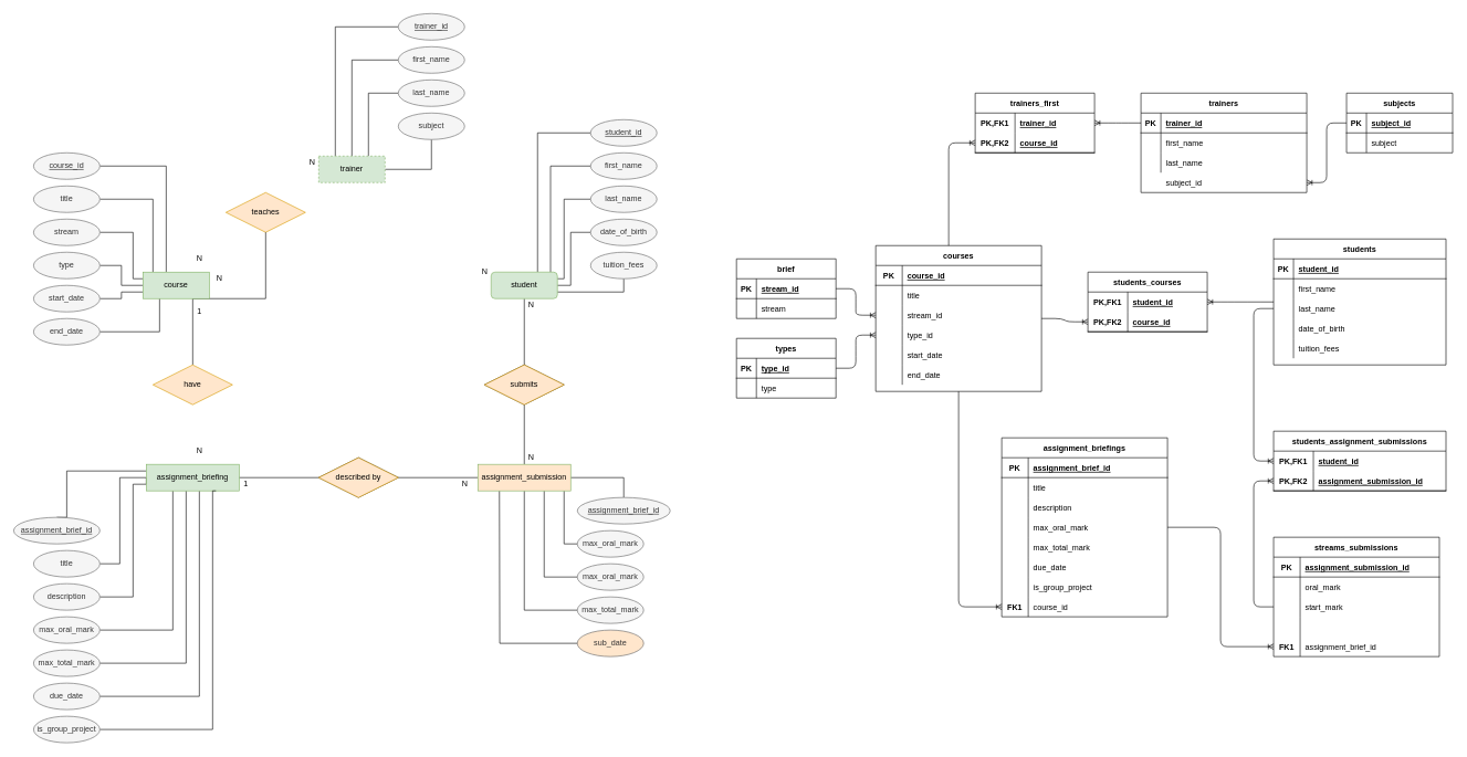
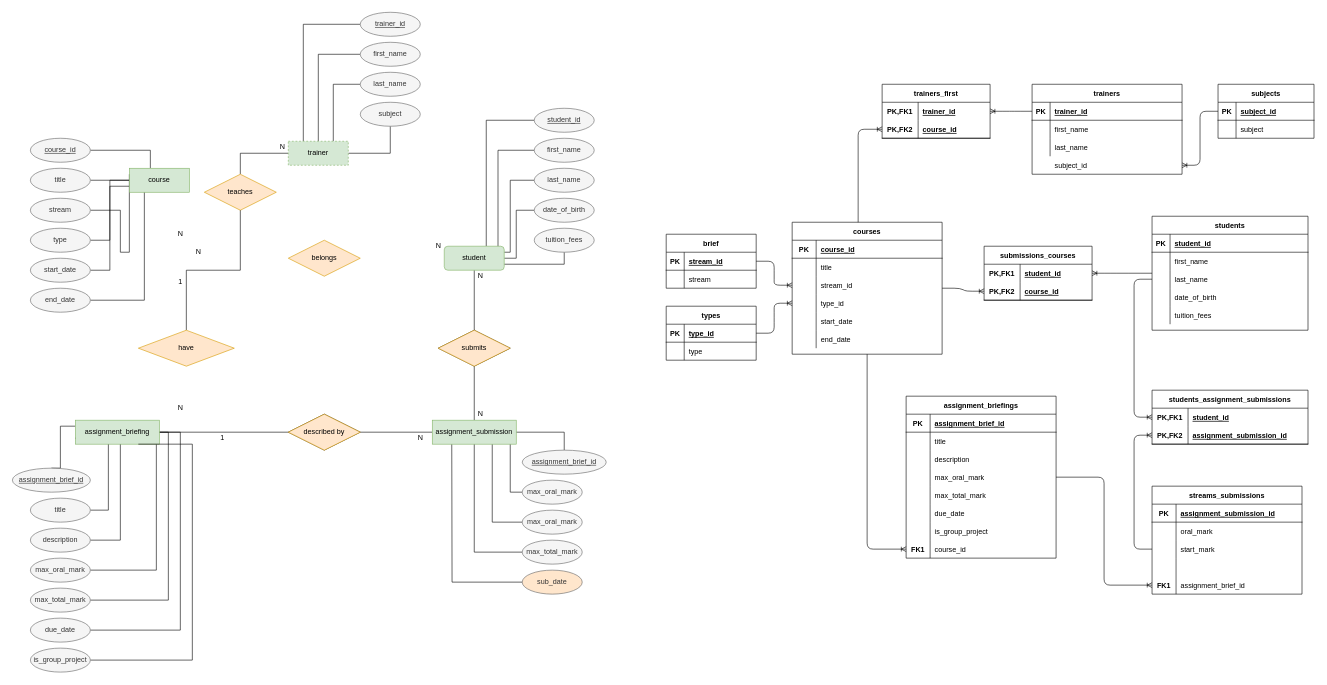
+ <mxCell id="61" style="edgeStyle=orthogonalEdgeStyle;rounded=0;orthogonalLoop=1;jettySize=auto;html=1;entryX=0.5;entryY=0;entryDx=0;entryDy=0;endArrow=none;endFill=0;" parent="1" source="195" target="99" edge="1"><mxGeometry relative="1" as="geometry" /></mxCell>
- <mxCell id="151" value="students_courses" style="shape=table;startSize=30;container=1;collapsible=1;childLayout=tableLayout;fixedRows=1;rowLines=0;fontStyle=1;align=center;resizeLast=1;strokeColor=#000000;" parent="1" vertex="1"><mxGeometry x="1640" y="410" width="180" height="90" as="geometry" /></mxCell>
+ <mxCell id="151" value="submissions_courses" style="shape=table;startSize=30;container=1;collapsible=1;childLayout=tableLayout;fixedRows=1;rowLines=0;fontStyle=1;align=center;resizeLast=1;strokeColor=#000000;" parent="1" vertex="1"><mxGeometry x="1640" y="410" width="180" height="90" as="geometry" /></mxCell>
- <mxCell id="194" value="course" style="whiteSpace=wrap;html=1;align=center;fillColor=#d5e8d4;strokeColor=#82b366;" parent="1" vertex="1"><mxGeometry x="215" y="410" width="100" height="40" as="geometry" /></mxCell>
+ <mxCell id="194" value="course" style="whiteSpace=wrap;html=1;align=center;fillColor=#d5e8d4;strokeColor=#82b366;" parent="1" vertex="1"><mxGeometry x="215" y="280" width="100" height="40" as="geometry" /></mxCell>
+ <mxCell id="100" value="belongs" style="shape=rhombus;perimeter=rhombusPerimeter;whiteSpace=wrap;html=1;align=center;fillColor=#ffe6cc;strokeColor=#d79b00;" parent="1" vertex="1"><mxGeometry x="480" y="400" width="120" height="60" as="geometry" /></mxCell>
- <mxCell id="105" value="have" style="shape=rhombus;perimeter=rhombusPerimeter;whiteSpace=wrap;html=1;align=center;fillColor=#ffe6cc;strokeColor=#d79b00;" parent="1" vertex="1"><mxGeometry x="230" y="550" width="120" height="60" as="geometry" /></mxCell>
+ <mxCell id="105" value="have" style="shape=rhombus;perimeter=rhombusPerimeter;whiteSpace=wrap;html=1;align=center;fillColor=#ffe6cc;strokeColor=#d79b00;" parent="1" vertex="1"><mxGeometry x="230" y="550" width="160" height="60" as="geometry" /></mxCell>
- <mxCell id="197" value="assignment_briefing" style="whiteSpace=wrap;html=1;align=center;fillColor=#d5e8d4;strokeColor=#82b366;" parent="1" vertex="1"><mxGeometry x="220" y="700" width="140" height="40" as="geometry" /></mxCell>
+ <mxCell id="197" value="assignment_briefing" style="whiteSpace=wrap;html=1;align=center;fillColor=#d5e8d4;strokeColor=#82b366;" parent="1" vertex="1"><mxGeometry x="125" y="700" width="140" height="40" as="geometry" /></mxCell>
- <mxCell id="198" value="assignment_submission" style="whiteSpace=wrap;html=1;align=center;fillColor=#ffe6cc;strokeColor=#82b366;" parent="1" vertex="1"><mxGeometry x="720" y="700" width="140" height="40" as="geometry" /></mxCell>
+ <mxCell id="198" value="assignment_submission" style="whiteSpace=wrap;html=1;align=center;fillColor=#d5e8d4;strokeColor=#82b366;" parent="1" vertex="1"><mxGeometry x="720" y="700" width="140" height="40" as="geometry" /></mxCell>
